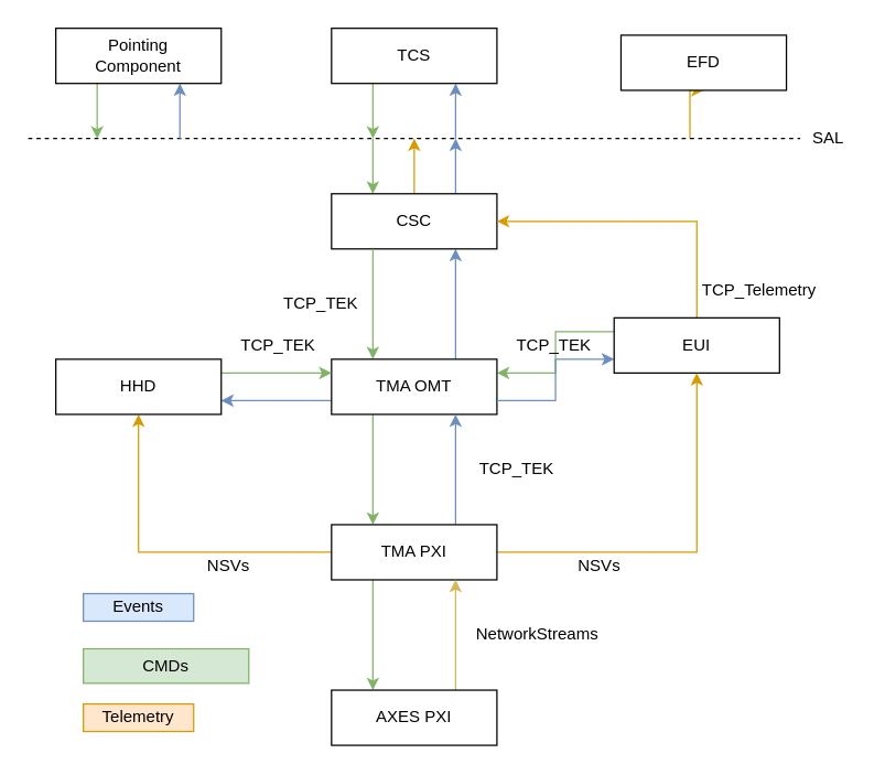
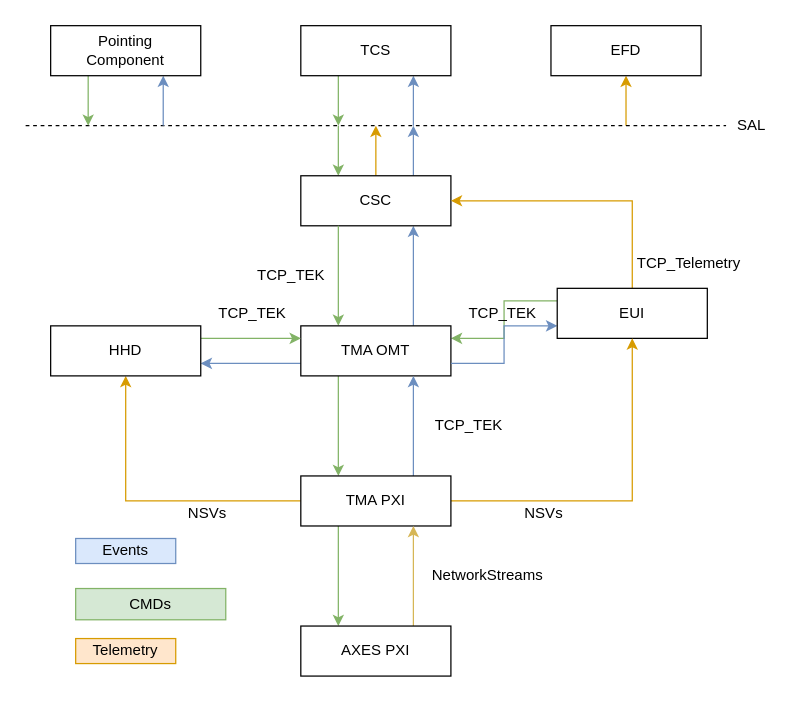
- <mxCell id="26" value="EFD" style="rounded=0;whiteSpace=wrap;html=1;" parent="1" vertex="1"><mxGeometry x="450" y="25" width="120" height="40" as="geometry" /></mxCell>
+ <mxCell id="26" value="EFD" style="rounded=0;whiteSpace=wrap;html=1;" parent="1" vertex="1"><mxGeometry x="440" y="20" width="120" height="40" as="geometry" /></mxCell>
